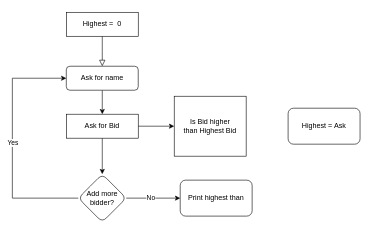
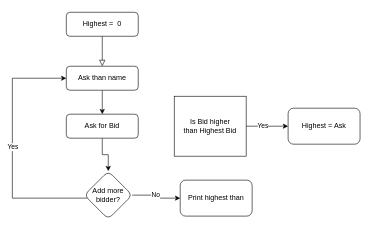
- <mxCell id="3" value="Highest = &amp;nbsp;0" style="whiteSpace=wrap;html=1;fontSize=12;glass=0;strokeWidth=1;shadow=0;rounded=0;" parent="1" vertex="1"><mxGeometry x="110" y="20" width="120" height="40" as="geometry" /></mxCell>
+ <mxCell id="3" value="Highest = &amp;nbsp;0" style="rounded=1;whiteSpace=wrap;html=1;fontSize=12;glass=0;strokeWidth=1;shadow=0;" parent="1" vertex="1"><mxGeometry x="110" y="20" width="120" height="40" as="geometry" /></mxCell>
- <mxCell id="5" value="Ask for name" style="rounded=1;whiteSpace=wrap;html=1;fontSize=12;glass=0;strokeWidth=1;shadow=0;" parent="1" vertex="1"><mxGeometry x="110" y="110" width="120" height="40" as="geometry" /></mxCell>
+ <mxCell id="5" value="Ask than name" style="rounded=1;whiteSpace=wrap;html=1;fontSize=12;glass=0;strokeWidth=1;shadow=0;" parent="1" vertex="1"><mxGeometry x="110" y="110" width="120" height="40" as="geometry" /></mxCell>
- <mxCell id="8" value="Ask for Bid" style="whiteSpace=wrap;html=1;glass=0;strokeWidth=1;shadow=0;rounded=0;" vertex="1" parent="1"><mxGeometry x="110" y="190" width="120" height="40" as="geometry" /></mxCell>
+ <mxCell id="8" value="Ask for Bid" style="whiteSpace=wrap;html=1;rounded=1;glass=0;strokeWidth=1;shadow=0;" vertex="1" parent="1"><mxGeometry x="110" y="190" width="120" height="40" as="geometry" /></mxCell>
- <mxCell id="6" value="" style="edgeStyle=orthogonalEdgeStyle;rounded=0;orthogonalLoop=1;jettySize=auto;html=1;" edge="1" parent="1" source="8" target="11"><mxGeometry relative="1" as="geometry" /></mxCell>
+ <mxCell id="9" value="" style="edgeStyle=orthogonalEdgeStyle;rounded=0;orthogonalLoop=1;jettySize=auto;html=1;" edge="1" parent="1" source="11" target="12"><mxGeometry relative="1" as="geometry" /></mxCell>
+ <mxCell id="10" value="Yes" style="edgeLabel;html=1;align=center;verticalAlign=middle;resizable=0;points=[];" vertex="1" connectable="0" parent="9"><mxGeometry x="-0.229" y="1" relative="1" as="geometry"><mxPoint as="offset" /></mxGeometry></mxCell>
- <mxCell id="17" value="Add more bidder?" style="rhombus;whiteSpace=wrap;html=1;rounded=1;glass=0;strokeWidth=1;shadow=0;" vertex="1" parent="1"><mxGeometry x="130" y="290" width="80" height="80" as="geometry" /></mxCell>
+ <mxCell id="17" value="Add more bidder?" style="rhombus;whiteSpace=wrap;html=1;rounded=1;glass=0;strokeWidth=1;shadow=0;" vertex="1" parent="1"><mxGeometry x="140" y="285" width="80" height="80" as="geometry" /></mxCell>
